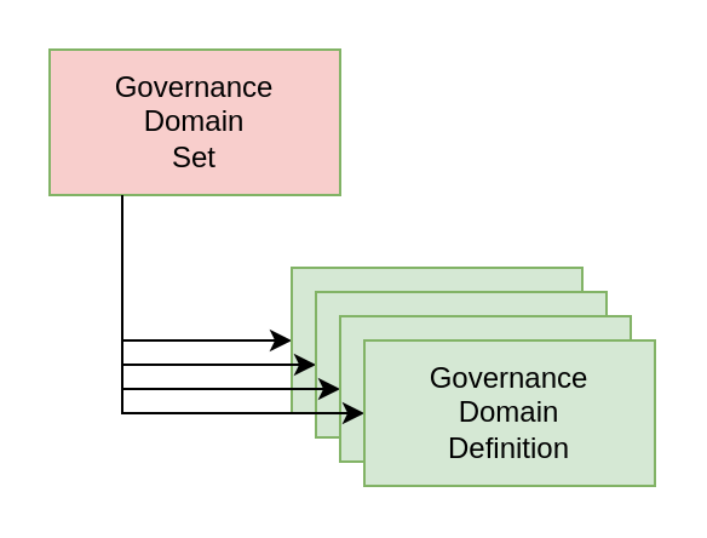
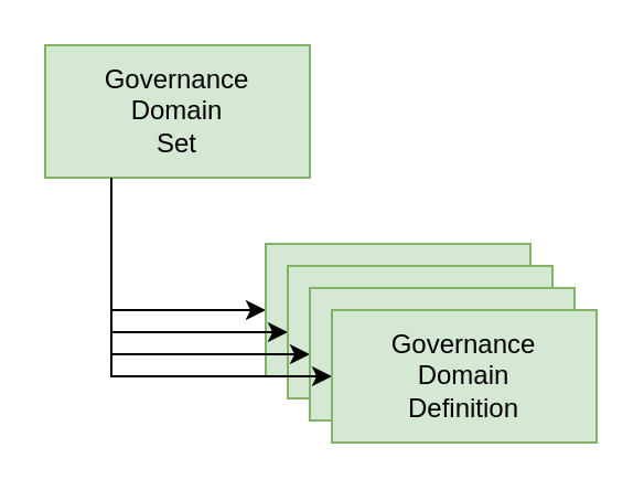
- <mxCell id="3" value="Governance &lt;br&gt;Domain&lt;br&gt;Set" style="rounded=0;whiteSpace=wrap;html=1;fillColor=#f8cecc;strokeColor=#82b366;" parent="1" vertex="1"><mxGeometry x="20" y="20" width="120" height="60" as="geometry" /></mxCell>
+ <mxCell id="3" value="Governance &lt;br&gt;Domain&lt;br&gt;Set" style="rounded=0;whiteSpace=wrap;html=1;fillColor=#d5e8d4;strokeColor=#82b366;" parent="1" vertex="1"><mxGeometry x="20" y="20" width="120" height="60" as="geometry" /></mxCell>
